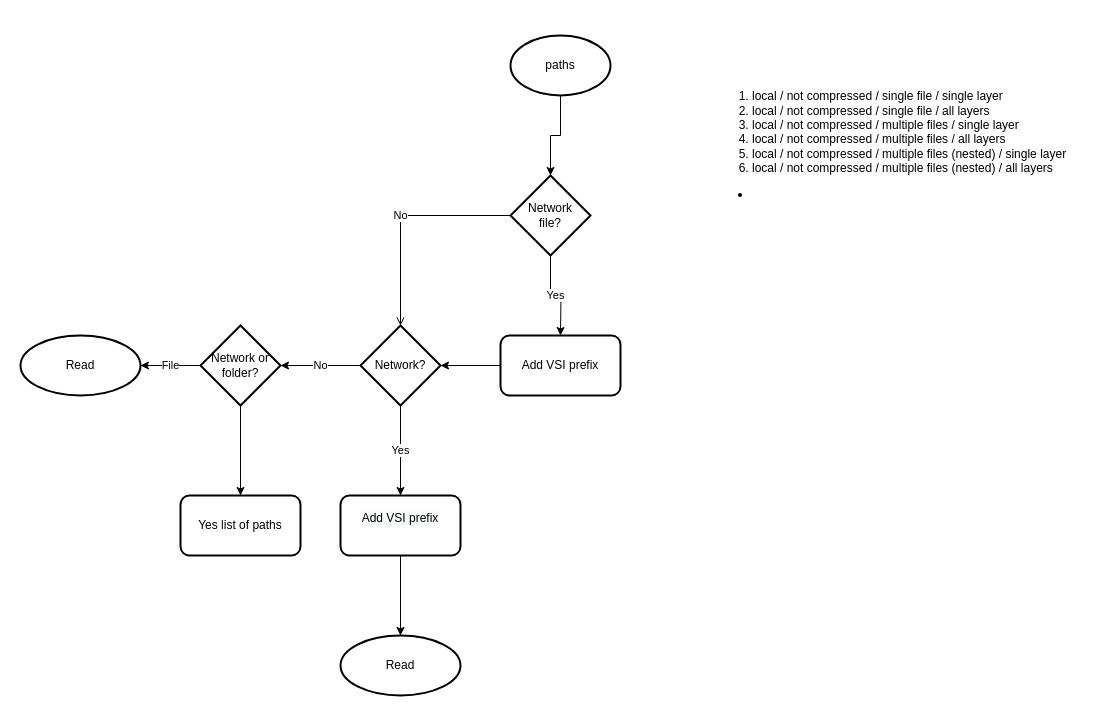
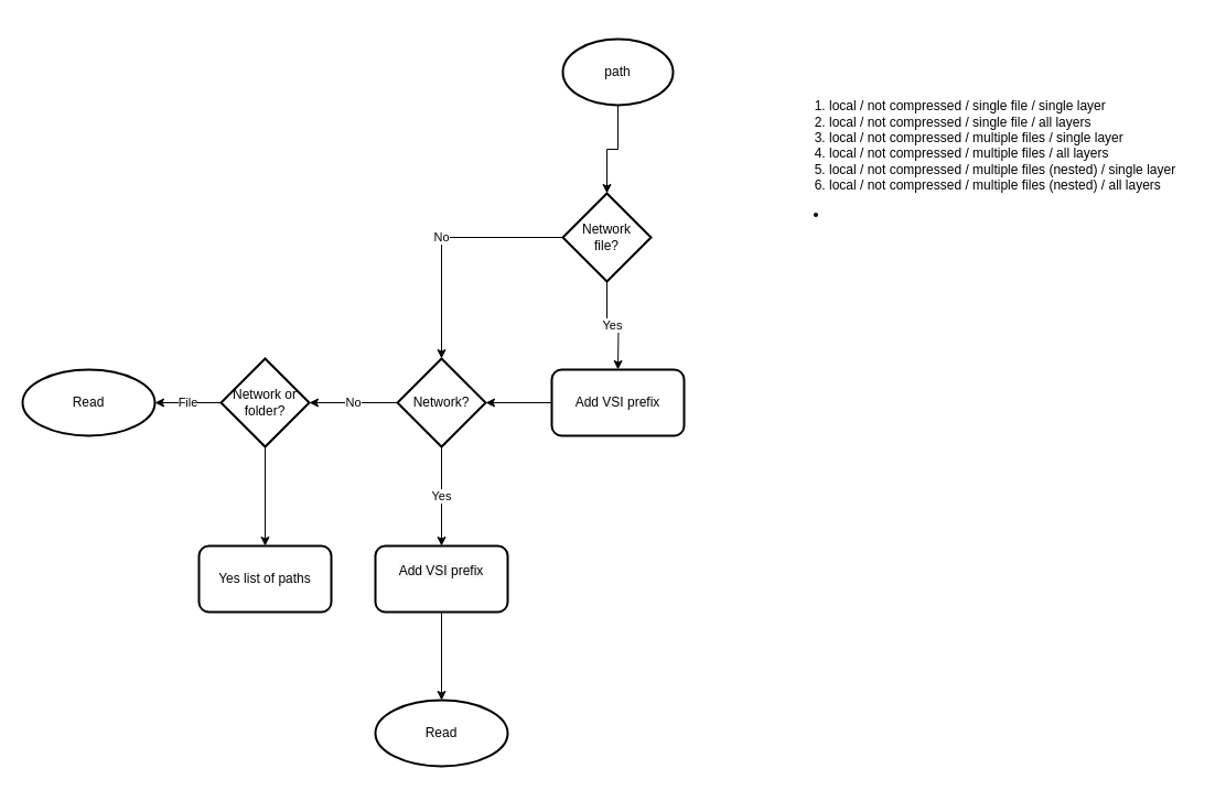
- <mxCell id="3" value="paths" style="strokeWidth=2;html=1;shape=mxgraph.flowchart.start_1;whiteSpace=wrap;" vertex="1" parent="1"><mxGeometry x="510" y="35" width="100" height="60" as="geometry" /></mxCell>
+ <mxCell id="3" value="path" style="strokeWidth=2;html=1;shape=mxgraph.flowchart.start_1;whiteSpace=wrap;" vertex="1" parent="1"><mxGeometry x="510" y="35" width="100" height="60" as="geometry" /></mxCell>
- <mxCell id="9" value="No" style="edgeStyle=orthogonalEdgeStyle;rounded=0;orthogonalLoop=1;jettySize=auto;html=1;entryX=0.5;entryY=0;entryDx=0;entryDy=0;endArrow=open;" edge="1" parent="1" source="10" target="14"><mxGeometry relative="1" as="geometry"><mxPoint x="440" y="215" as="targetPoint" /><Array as="points"><mxPoint x="400" y="215" /></Array></mxGeometry></mxCell>
+ <mxCell id="9" value="No" style="edgeStyle=orthogonalEdgeStyle;rounded=0;orthogonalLoop=1;jettySize=auto;html=1;entryX=0.5;entryY=0;entryDx=0;entryDy=0;" edge="1" parent="1" source="10" target="14"><mxGeometry relative="1" as="geometry"><mxPoint x="440" y="215" as="targetPoint" /><Array as="points"><mxPoint x="400" y="215" /></Array></mxGeometry></mxCell>
